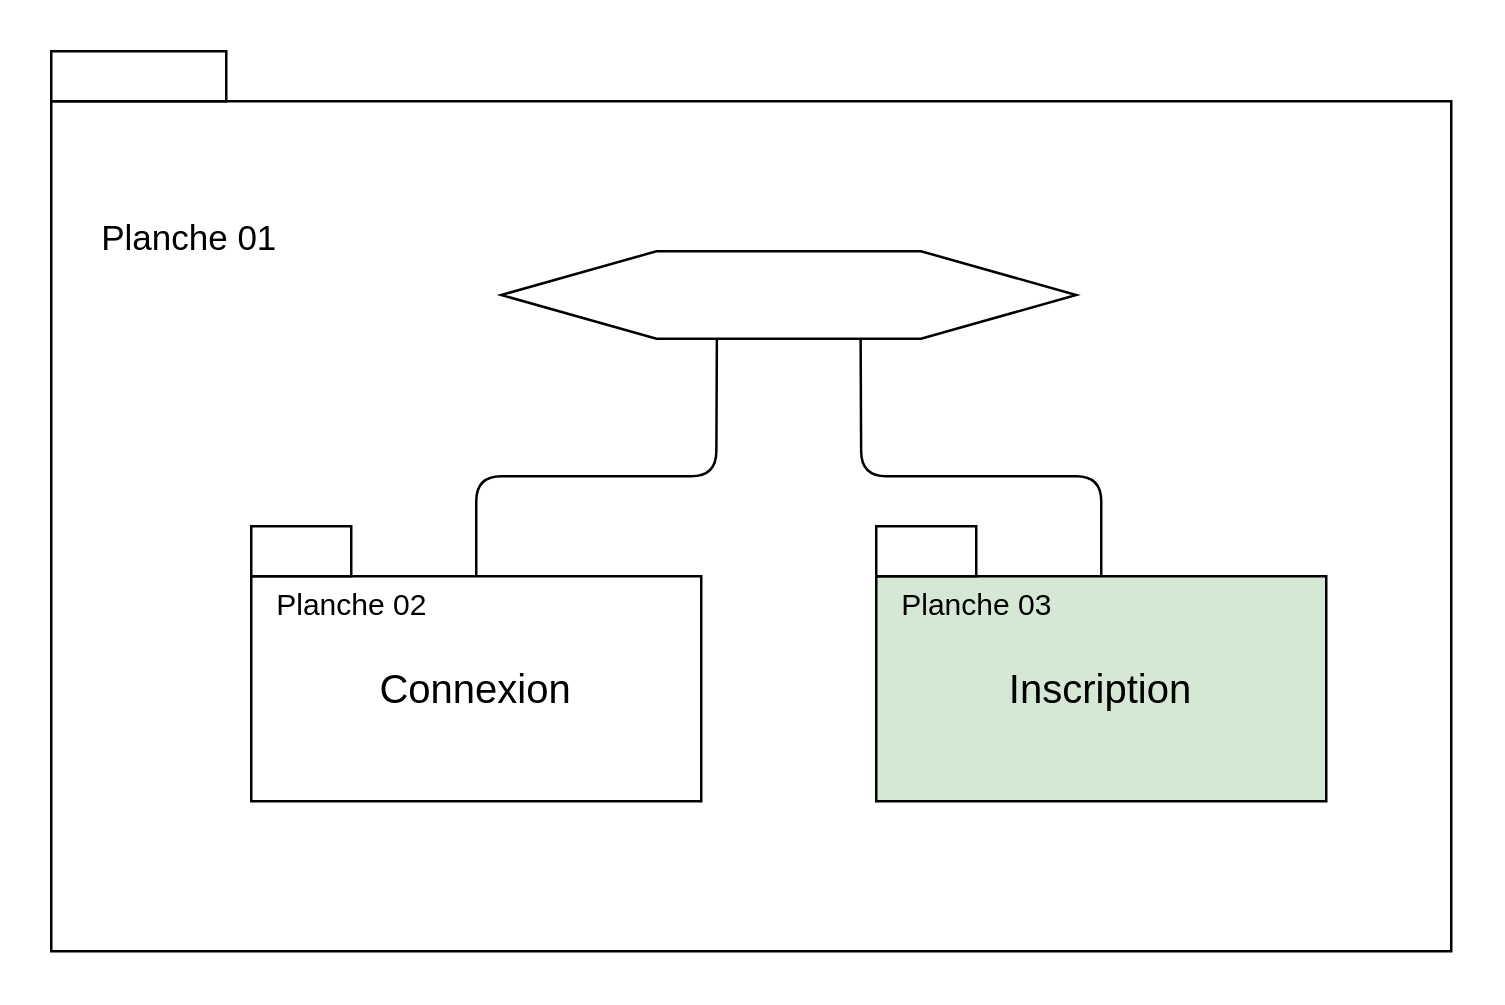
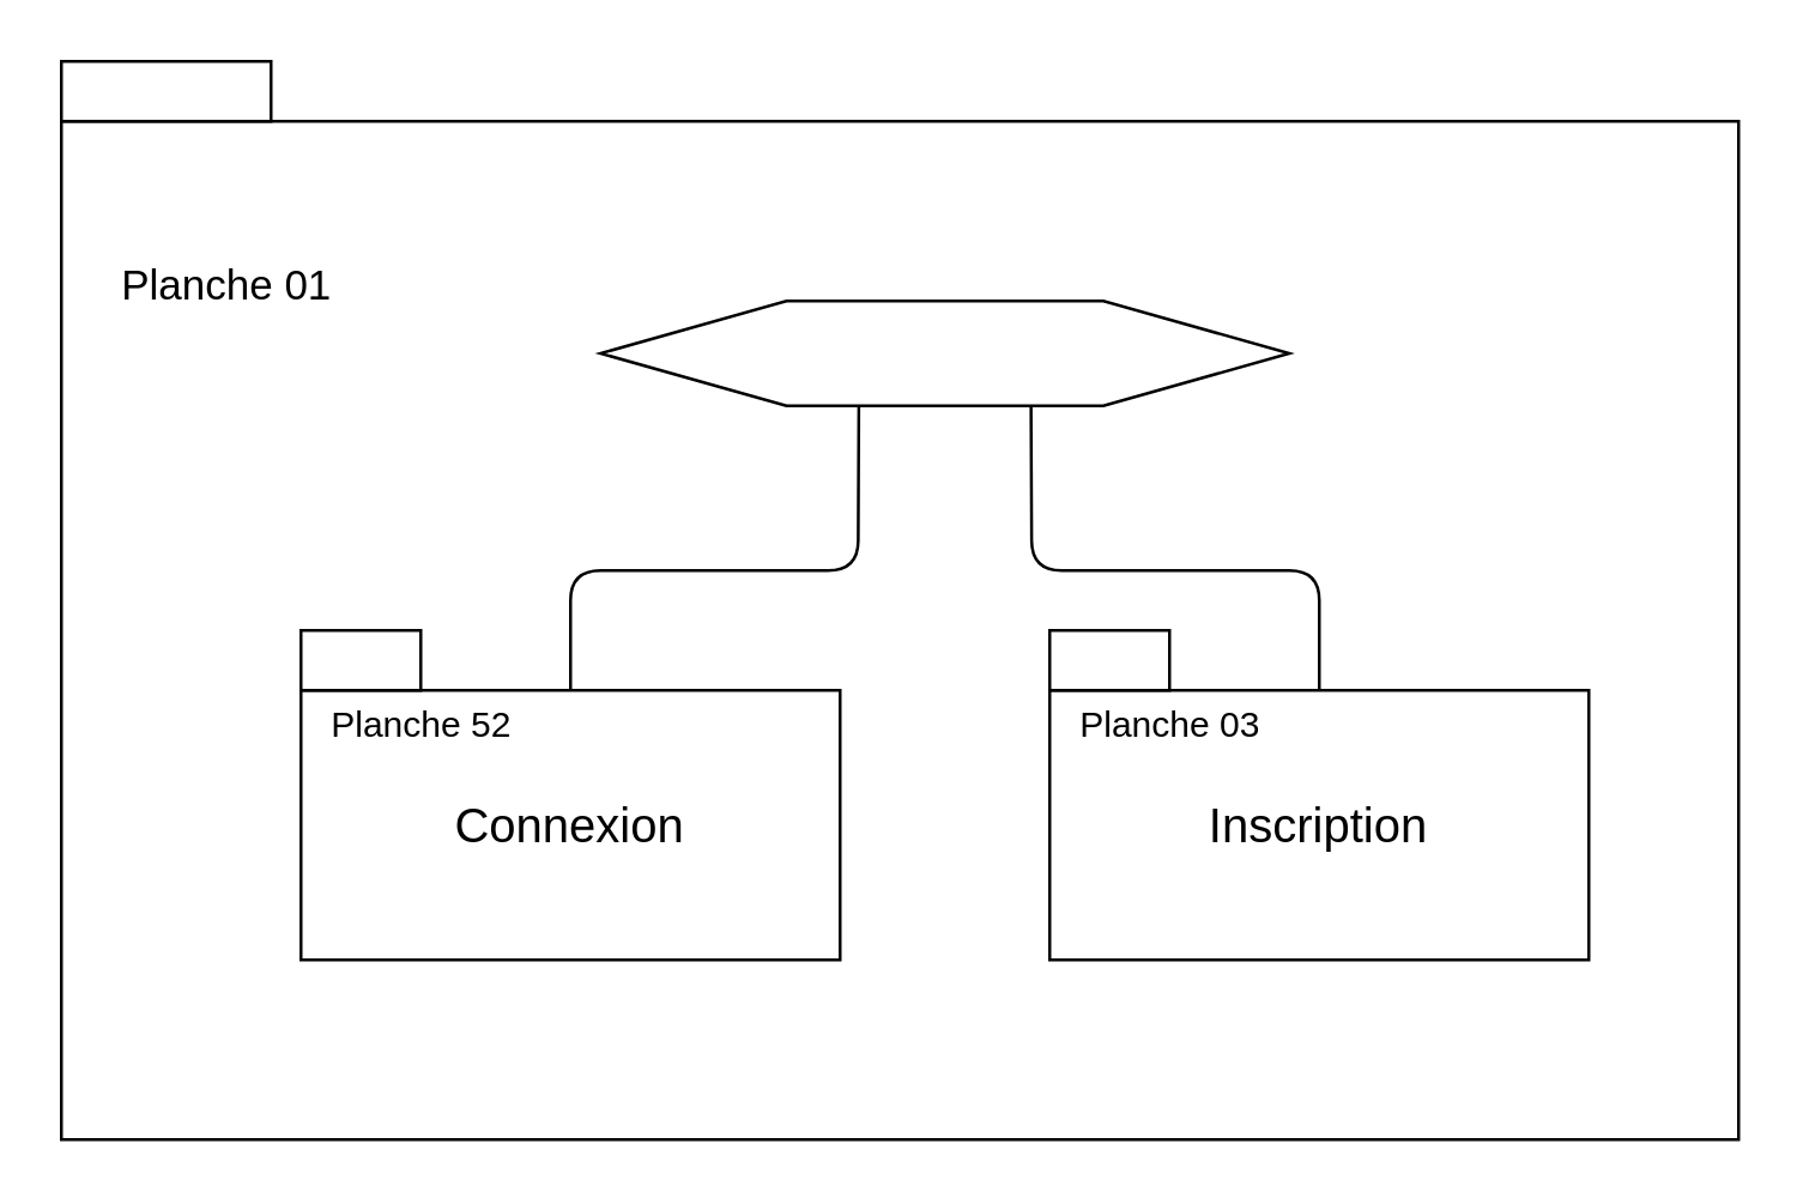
- <mxCell id="8" value="&lt;font style=&quot;font-size: 12px&quot;&gt;Planche 02&lt;/font&gt;" style="text;html=1;resizable=0;autosize=1;align=center;verticalAlign=middle;points=[];fillColor=none;strokeColor=none;rounded=0;fontSize=16;" vertex="1" parent="5"><mxGeometry y="15" width="80" height="30" as="geometry" /></mxCell>
+ <mxCell id="8" value="&lt;font style=&quot;font-size: 12px&quot;&gt;Planche 52&lt;/font&gt;" style="text;html=1;resizable=0;autosize=1;align=center;verticalAlign=middle;points=[];fillColor=none;strokeColor=none;rounded=0;fontSize=16;" vertex="1" parent="5"><mxGeometry y="15" width="80" height="30" as="geometry" /></mxCell>
- <mxCell id="10" value="&lt;div&gt;Inscription&lt;/div&gt;" style="rounded=0;whiteSpace=wrap;html=1;fontSize=16;fillColor=#d5e8d4;" vertex="1" parent="9"><mxGeometry y="20" width="180" height="90" as="geometry" /></mxCell>
+ <mxCell id="10" value="&lt;div&gt;Inscription&lt;/div&gt;" style="rounded=0;whiteSpace=wrap;html=1;fontSize=16;" vertex="1" parent="9"><mxGeometry y="20" width="180" height="90" as="geometry" /></mxCell>
